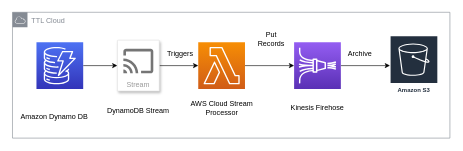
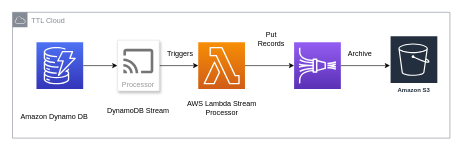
- <mxCell id="5" value="Stream" style="strokeColor=#dddddd;shadow=1;strokeWidth=1;rounded=1;absoluteArcSize=1;arcSize=2;labelPosition=center;verticalLabelPosition=middle;align=center;verticalAlign=bottom;spacingLeft=0;fontColor=#999999;fontSize=12;whiteSpace=wrap;spacingBottom=2;" vertex="1" parent="1"><mxGeometry x="195" y="66.5" width="70" height="85" as="geometry" /></mxCell>
+ <mxCell id="5" value="Processor" style="strokeColor=#dddddd;shadow=1;strokeWidth=1;rounded=1;absoluteArcSize=1;arcSize=2;labelPosition=center;verticalLabelPosition=middle;align=center;verticalAlign=bottom;spacingLeft=0;fontColor=#999999;fontSize=12;whiteSpace=wrap;spacingBottom=2;" vertex="1" parent="1"><mxGeometry x="195" y="66.5" width="70" height="85" as="geometry" /></mxCell>
- <mxCell id="14" value="AWS Cloud Stream Processor" style="text;html=1;strokeColor=none;fillColor=none;align=center;verticalAlign=middle;whiteSpace=wrap;rounded=0;" vertex="1" parent="1"><mxGeometry x="301.5" y="170" width="135" height="20" as="geometry" /></mxCell>
+ <mxCell id="14" value="AWS Lambda Stream Processor" style="text;html=1;strokeColor=none;fillColor=none;align=center;verticalAlign=middle;whiteSpace=wrap;rounded=0;" vertex="1" parent="1"><mxGeometry x="301.5" y="170" width="135" height="20" as="geometry" /></mxCell>
- <mxCell id="15" value="Kinesis Firehose" style="text;html=1;strokeColor=none;fillColor=none;align=center;verticalAlign=middle;whiteSpace=wrap;rounded=0;" vertex="1" parent="1"><mxGeometry x="469" y="170" width="120" height="20" as="geometry" /></mxCell>
